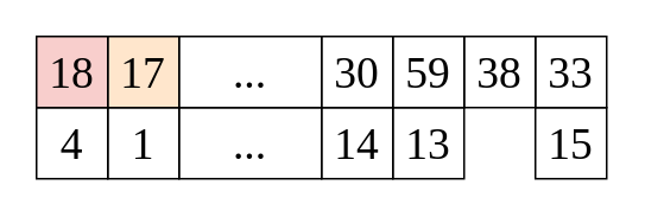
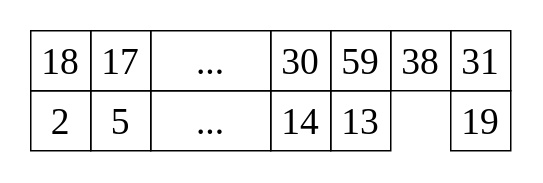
- <mxCell id="14" value="18" style="rounded=0;whiteSpace=wrap;html=1;fontFamily=Times New Roman;fontSize=25;fillColor=#f8cecc;" vertex="1" parent="1"><mxGeometry x="20" y="20" width="40" height="40" as="geometry" /></mxCell>
+ <mxCell id="14" value="18" style="rounded=0;whiteSpace=wrap;html=1;fontFamily=Times New Roman;fontSize=25;" vertex="1" parent="1"><mxGeometry x="20" y="20" width="40" height="40" as="geometry" /></mxCell>
- <mxCell id="13" value="17" style="rounded=0;whiteSpace=wrap;html=1;fontFamily=Times New Roman;fontSize=25;fillColor=#ffe6cc;" vertex="1" parent="1"><mxGeometry x="60" y="20" width="40" height="40" as="geometry" /></mxCell>
+ <mxCell id="13" value="17" style="rounded=0;whiteSpace=wrap;html=1;fontFamily=Times New Roman;fontSize=25;" vertex="1" parent="1"><mxGeometry x="60" y="20" width="40" height="40" as="geometry" /></mxCell>
- <mxCell id="8" value="33" style="rounded=0;whiteSpace=wrap;html=1;fontFamily=Times New Roman;fontSize=25;" vertex="1" parent="1"><mxGeometry x="300" y="20" width="40" height="40" as="geometry" /></mxCell>
+ <mxCell id="8" value="31" style="rounded=0;whiteSpace=wrap;html=1;fontFamily=Times New Roman;fontSize=25;" vertex="1" parent="1"><mxGeometry x="300" y="20" width="40" height="40" as="geometry" /></mxCell>
- <mxCell id="7" value="4" style="rounded=0;whiteSpace=wrap;html=1;fontFamily=Times New Roman;fontSize=25;" vertex="1" parent="1"><mxGeometry x="20" y="60" width="40" height="40" as="geometry" /></mxCell>
+ <mxCell id="7" value="2" style="rounded=0;whiteSpace=wrap;html=1;fontFamily=Times New Roman;fontSize=25;" vertex="1" parent="1"><mxGeometry x="20" y="60" width="40" height="40" as="geometry" /></mxCell>
- <mxCell id="6" value="1" style="rounded=0;whiteSpace=wrap;html=1;fontFamily=Times New Roman;fontSize=25;" vertex="1" parent="1"><mxGeometry x="60" y="60" width="40" height="40" as="geometry" /></mxCell>
+ <mxCell id="6" value="5" style="rounded=0;whiteSpace=wrap;html=1;fontFamily=Times New Roman;fontSize=25;" vertex="1" parent="1"><mxGeometry x="60" y="60" width="40" height="40" as="geometry" /></mxCell>
- <mxCell id="2" value="15" style="rounded=0;whiteSpace=wrap;html=1;fontFamily=Times New Roman;fontSize=25;" vertex="1" parent="1"><mxGeometry x="300" y="60" width="40" height="40" as="geometry" /></mxCell>
+ <mxCell id="2" value="19" style="rounded=0;whiteSpace=wrap;html=1;fontFamily=Times New Roman;fontSize=25;" vertex="1" parent="1"><mxGeometry x="300" y="60" width="40" height="40" as="geometry" /></mxCell>
